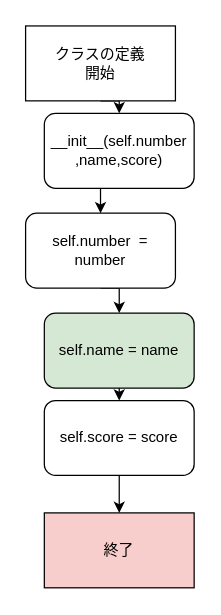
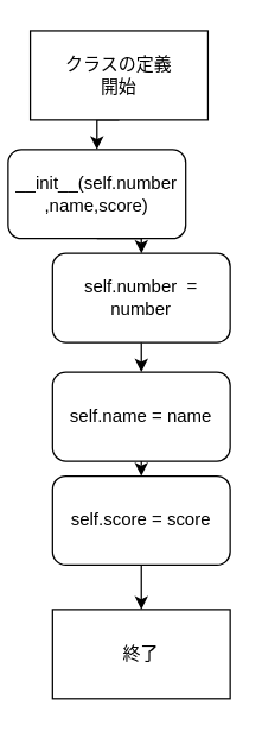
- <mxCell id="5" value="__init__(self.number&lt;div&gt;,name,score)&lt;/div&gt;" style="rounded=1;whiteSpace=wrap;html=1;" vertex="1" parent="1"><mxGeometry x="35" y="90" width="120" height="60" as="geometry" /></mxCell>
+ <mxCell id="5" value="__init__(self.number&lt;div&gt;,name,score)&lt;/div&gt;" style="rounded=1;whiteSpace=wrap;html=1;" vertex="1" parent="1"><mxGeometry x="5" y="100" width="120" height="60" as="geometry" /></mxCell>
- <mxCell id="7" value="self.number&amp;nbsp; = number" style="rounded=1;whiteSpace=wrap;html=1;" vertex="1" parent="1"><mxGeometry x="20" y="170" width="120" height="60" as="geometry" /></mxCell>
+ <mxCell id="7" value="self.number&amp;nbsp; = number" style="rounded=1;whiteSpace=wrap;html=1;" vertex="1" parent="1"><mxGeometry x="35" y="170" width="120" height="60" as="geometry" /></mxCell>
- <mxCell id="9" value="self.name = name" style="rounded=1;whiteSpace=wrap;html=1;fillColor=#d5e8d4;" vertex="1" parent="1"><mxGeometry x="35" y="250" width="120" height="60" as="geometry" /></mxCell>
+ <mxCell id="9" value="self.name = name" style="rounded=1;whiteSpace=wrap;html=1;" vertex="1" parent="1"><mxGeometry x="35" y="250" width="120" height="60" as="geometry" /></mxCell>
- <mxCell id="8" style="edgeStyle=orthogonalEdgeStyle;rounded=0;orthogonalLoop=1;jettySize=auto;html=1;exitX=0.5;exitY=1;exitDx=0;exitDy=0;entryX=0.5;entryY=0;entryDx=0;entryDy=0;" edge="1" parent="1" source="9" target="11"><mxGeometry relative="1" as="geometry" /></mxCell>
+ <mxCell id="8" style="edgeStyle=orthogonalEdgeStyle;rounded=0;orthogonalLoop=1;jettySize=auto;html=1;exitX=0.5;exitY=1;exitDx=0;exitDy=0;entryX=0.5;entryY=0;entryDx=0;entryDy=0;dashed=1;" edge="1" parent="1" source="9" target="11"><mxGeometry relative="1" as="geometry" /></mxCell>
- <mxCell id="12" value="終了" style="rounded=0;whiteSpace=wrap;html=1;fillColor=#f8cecc;" vertex="1" parent="1"><mxGeometry x="35" y="410" width="120" height="60" as="geometry" /></mxCell>
+ <mxCell id="12" value="終了" style="rounded=0;whiteSpace=wrap;html=1;" vertex="1" parent="1"><mxGeometry x="35" y="410" width="120" height="60" as="geometry" /></mxCell>
